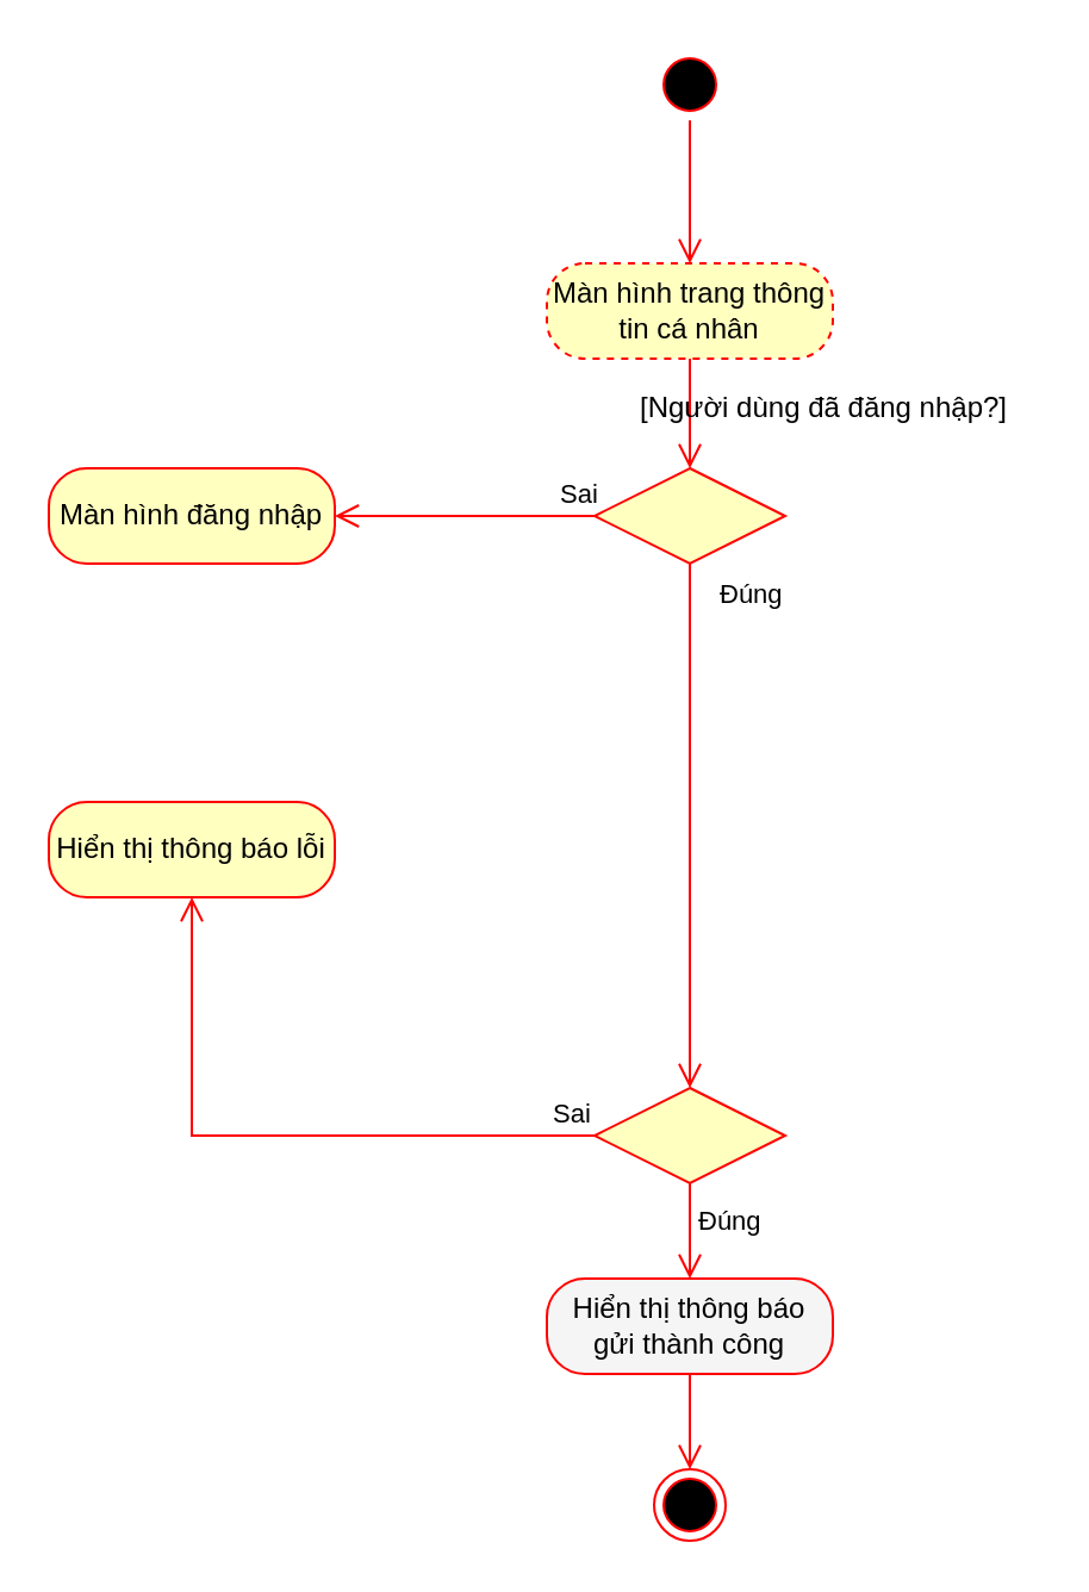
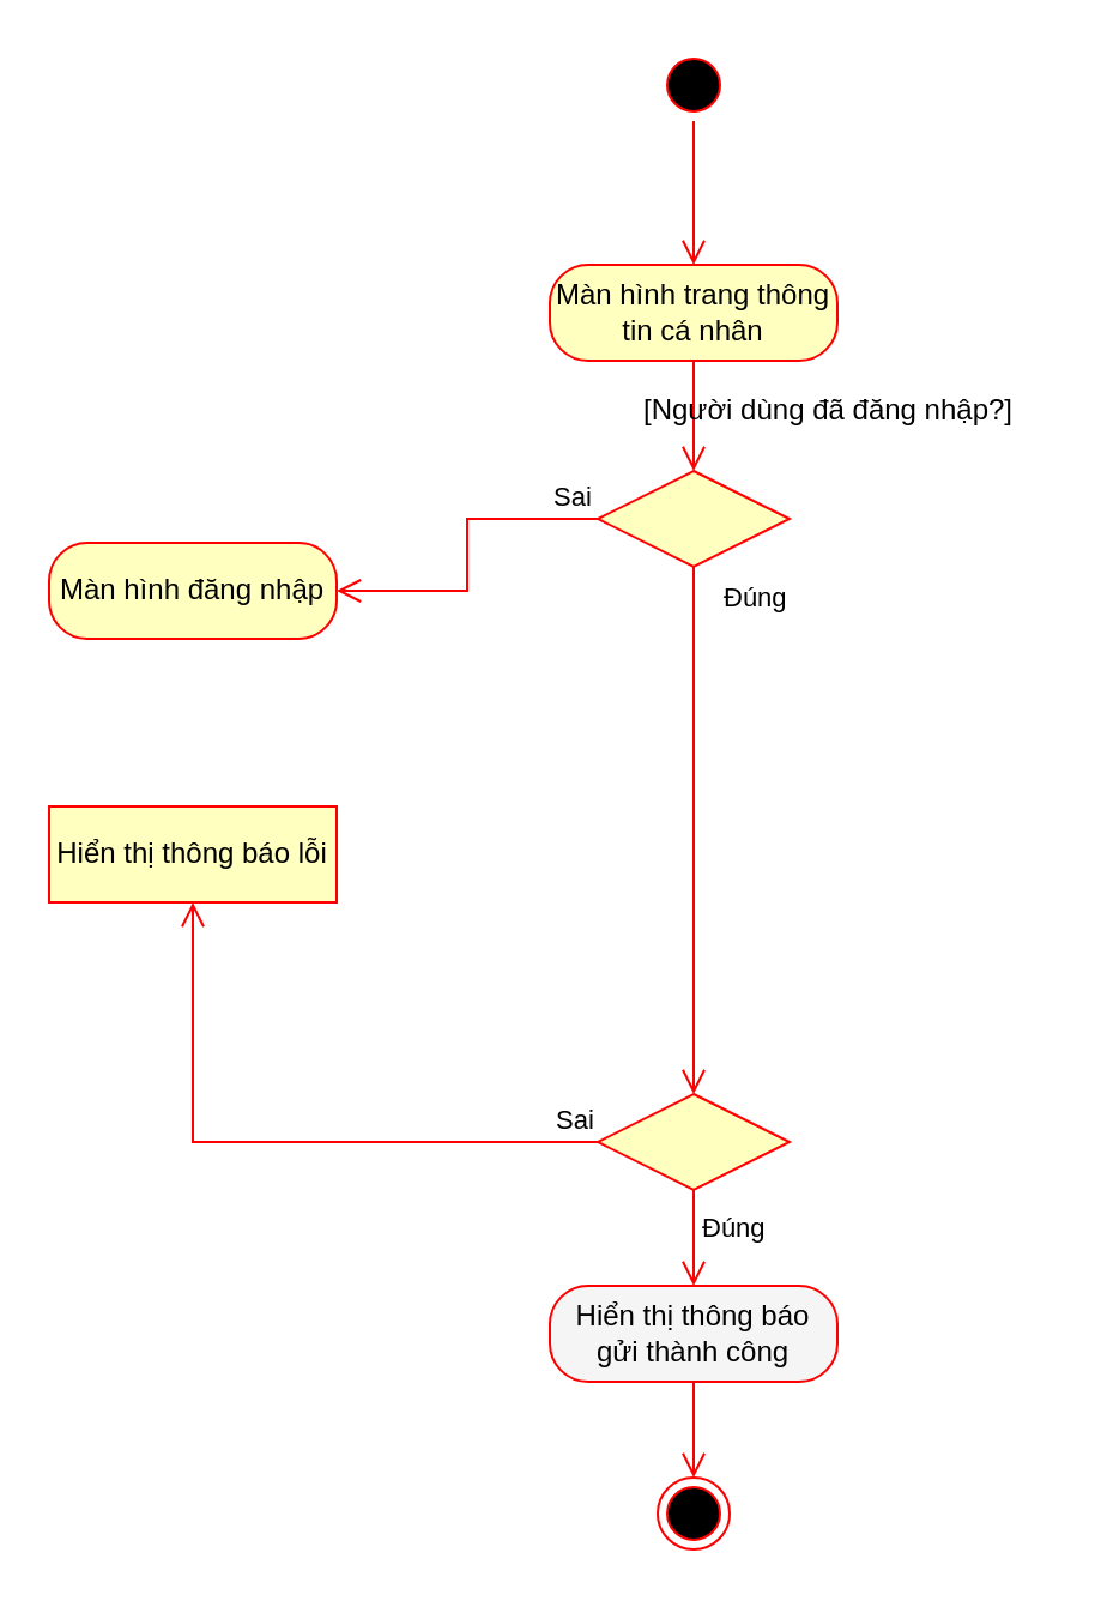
- <mxCell id="4" value="Màn hình trang thông tin cá nhân" style="rounded=1;whiteSpace=wrap;html=1;arcSize=40;fontColor=#000000;fillColor=#ffffc0;strokeColor=#ff0000;dashed=1;" parent="1" vertex="1"><mxGeometry x="229" y="110" width="120" height="40" as="geometry" /></mxCell>
+ <mxCell id="4" value="Màn hình trang thông tin cá nhân" style="rounded=1;whiteSpace=wrap;html=1;arcSize=40;fontColor=#000000;fillColor=#ffffc0;strokeColor=#ff0000;" parent="1" vertex="1"><mxGeometry x="229" y="110" width="120" height="40" as="geometry" /></mxCell>
- <mxCell id="12" value="Màn hình đăng nhập" style="rounded=1;whiteSpace=wrap;html=1;arcSize=40;fontColor=#000000;fillColor=#ffffc0;strokeColor=#ff0000;" parent="1" vertex="1"><mxGeometry x="20" y="196" width="120" height="40" as="geometry" /></mxCell>
+ <mxCell id="12" value="Màn hình đăng nhập" style="rounded=1;whiteSpace=wrap;html=1;arcSize=40;fontColor=#000000;fillColor=#ffffc0;strokeColor=#ff0000;" parent="1" vertex="1"><mxGeometry x="20" y="226" width="120" height="40" as="geometry" /></mxCell>
- <mxCell id="7" value="Hiển thị thông báo lỗi" style="rounded=1;whiteSpace=wrap;html=1;arcSize=40;fontColor=#000000;fillColor=#ffffc0;strokeColor=#ff0000;" parent="1" vertex="1"><mxGeometry x="20" y="336" width="120" height="40" as="geometry" /></mxCell>
+ <mxCell id="7" value="Hiển thị thông báo lỗi" style="whiteSpace=wrap;html=1;arcSize=40;fontColor=#000000;fillColor=#ffffc0;strokeColor=#ff0000;rounded=0;" parent="1" vertex="1"><mxGeometry x="20" y="336" width="120" height="40" as="geometry" /></mxCell>
